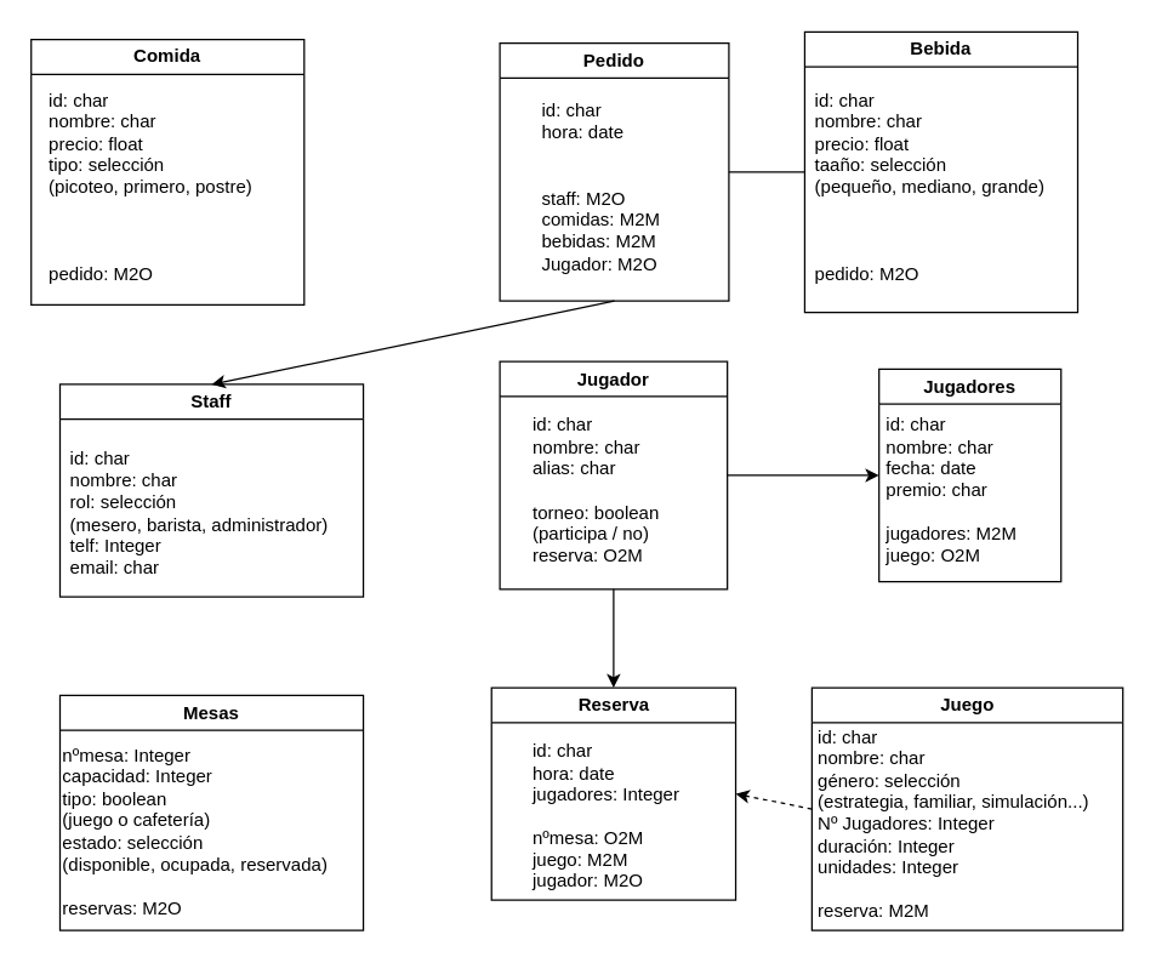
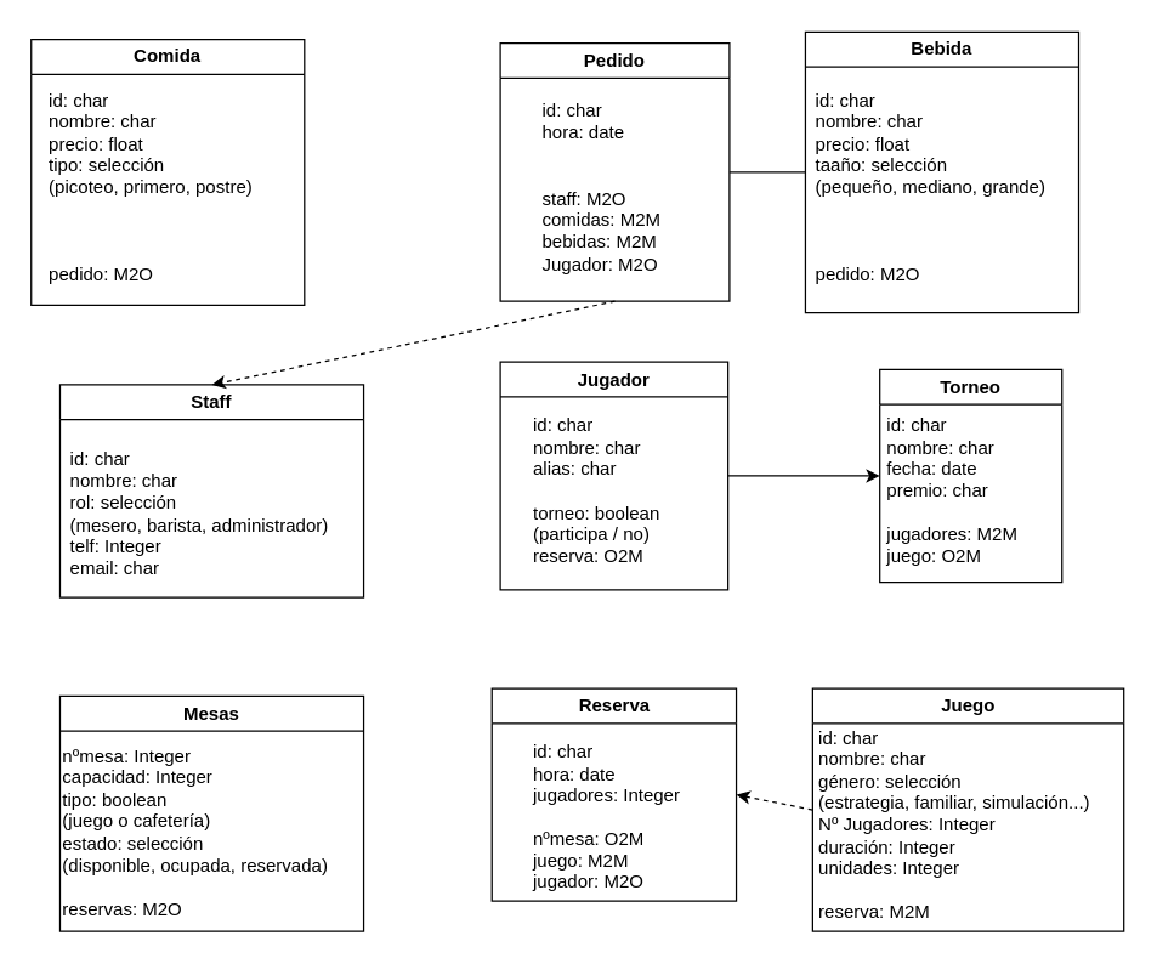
- <mxCell id="22" style="edgeStyle=none;html=1;exitX=0.5;exitY=1;exitDx=0;exitDy=0;entryX=0.5;entryY=0;entryDx=0;entryDy=0;" parent="1" source="23" target="2" edge="1"><mxGeometry relative="1" as="geometry" /></mxCell>
+ <mxCell id="22" style="edgeStyle=none;html=1;exitX=0.5;exitY=1;exitDx=0;exitDy=0;entryX=0.5;entryY=0;entryDx=0;entryDy=0;dashed=1;" parent="1" source="23" target="2" edge="1"><mxGeometry relative="1" as="geometry" /></mxCell>
- <mxCell id="19" value="Jugadores" style="swimlane;whiteSpace=wrap;html=1;" parent="1" vertex="1"><mxGeometry x="579" y="243" width="120" height="140" as="geometry" /></mxCell>
+ <mxCell id="19" value="Torneo" style="swimlane;whiteSpace=wrap;html=1;" parent="1" vertex="1"><mxGeometry x="579" y="243" width="120" height="140" as="geometry" /></mxCell>
- <mxCell id="11" style="edgeStyle=none;html=1;exitX=0.5;exitY=1;exitDx=0;exitDy=0;entryX=0.5;entryY=0;entryDx=0;entryDy=0;" parent="1" source="12" target="14" edge="1"><mxGeometry relative="1" as="geometry" /></mxCell>
